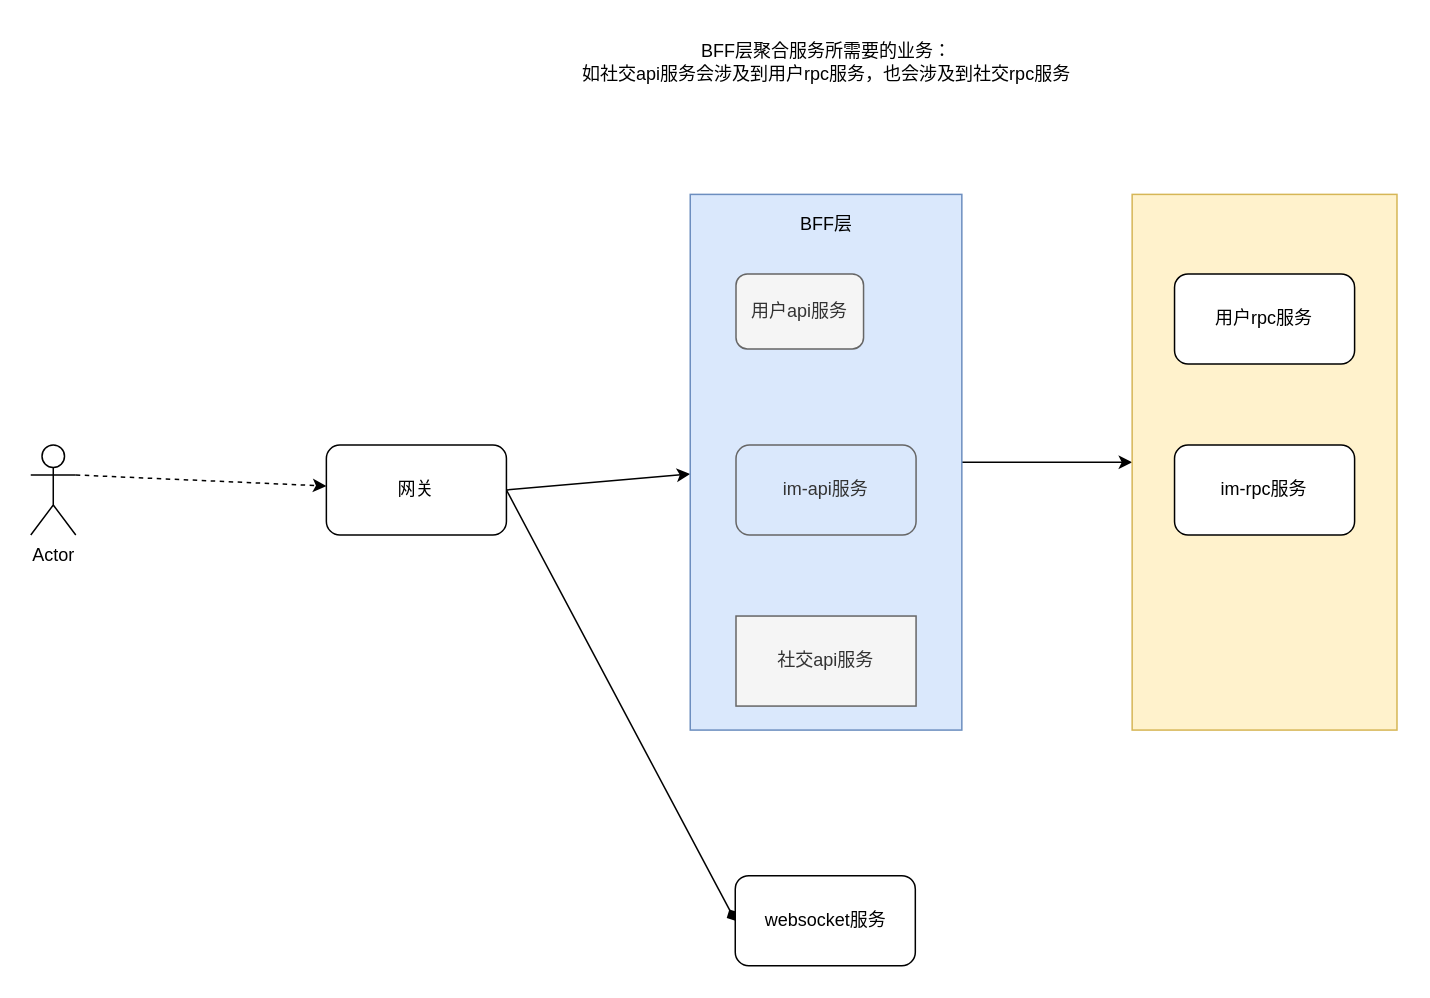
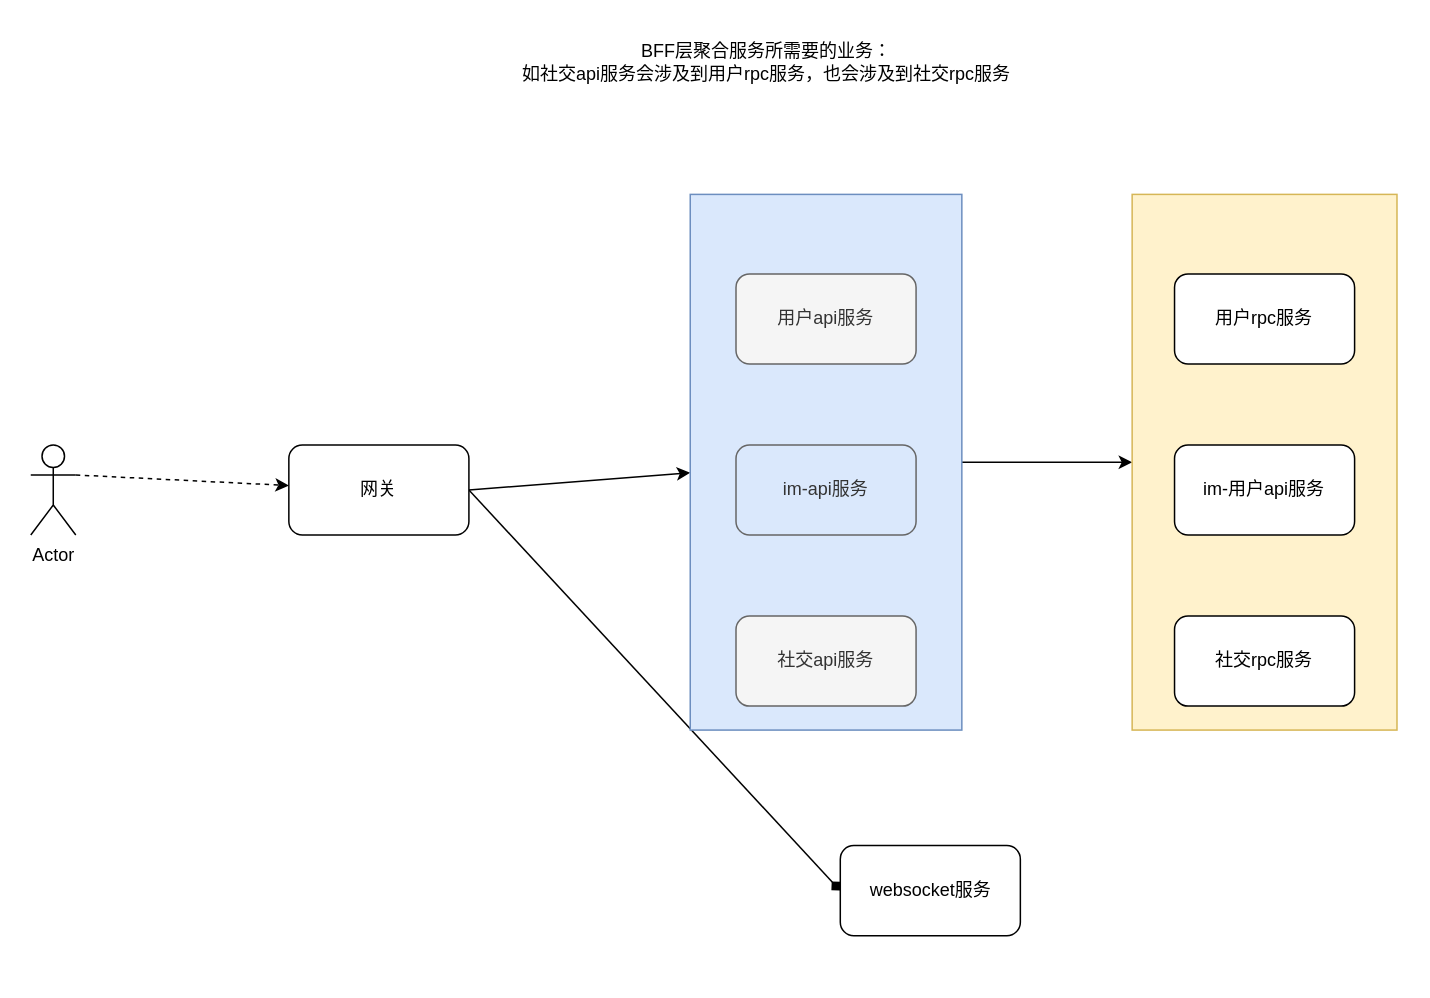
- <mxCell id="18" value="BFF层聚合服务所需要的业务：&lt;div&gt;如社交api服务会涉及到用户rpc服务，也会涉及到社交rpc服务&lt;/div&gt;" style="text;html=1;align=center;verticalAlign=middle;resizable=0;points=[];autosize=1;strokeColor=none;fillColor=none;" vertex="1" parent="1"><mxGeometry x="378" width="343" height="41" as="geometry" y="20" /></mxCell>
+ <mxCell id="18" value="BFF层聚合服务所需要的业务：&lt;div&gt;如社交api服务会涉及到用户rpc服务，也会涉及到社交rpc服务&lt;/div&gt;" style="text;html=1;align=center;verticalAlign=middle;resizable=0;points=[];autosize=1;strokeColor=none;fillColor=none;" vertex="1" parent="1"><mxGeometry x="338" y="20" width="343" height="41" as="geometry" /></mxCell>
- <mxCell id="13" value="BFF层" style="text;html=1;align=center;verticalAlign=middle;resizable=0;points=[];autosize=1;strokeColor=none;fillColor=none;" vertex="1" parent="1"><mxGeometry x="523" y="136" width="53" height="26" as="geometry" /></mxCell>
- <mxCell id="9" value="用户api服务" style="rounded=1;whiteSpace=wrap;html=1;fillColor=#f5f5f5;fontColor=#333333;strokeColor=#666666;" vertex="1" parent="1"><mxGeometry x="490" y="182" width="85" height="50" as="geometry" /></mxCell>
+ <mxCell id="9" value="用户api服务" style="rounded=1;whiteSpace=wrap;html=1;fillColor=#f5f5f5;fontColor=#333333;strokeColor=#666666;" vertex="1" parent="1"><mxGeometry x="490" y="182" width="120" height="60" as="geometry" /></mxCell>
- <mxCell id="6" value="网关" style="rounded=1;whiteSpace=wrap;html=1;" vertex="1" parent="1"><mxGeometry x="217" y="296" width="120" height="60" as="geometry" /></mxCell>
+ <mxCell id="6" value="网关" style="rounded=1;whiteSpace=wrap;html=1;" vertex="1" parent="1"><mxGeometry x="192" y="296" width="120" height="60" as="geometry" /></mxCell>
- <mxCell id="16" value="im-rpc服务" style="rounded=1;whiteSpace=wrap;html=1;" vertex="1" parent="1"><mxGeometry x="782.25" y="296" width="120" height="60" as="geometry" /></mxCell>
+ <mxCell id="16" value="im-用户api服务" style="rounded=1;whiteSpace=wrap;html=1;" vertex="1" parent="1"><mxGeometry x="782.25" y="296" width="120" height="60" as="geometry" /></mxCell>
- <mxCell id="11" value="社交api服务" style="whiteSpace=wrap;html=1;fillColor=#f5f5f5;fontColor=#333333;strokeColor=#666666;rounded=0;" vertex="1" parent="1"><mxGeometry x="490" y="410" width="120" height="60" as="geometry" /></mxCell>
+ <mxCell id="11" value="社交api服务" style="rounded=1;whiteSpace=wrap;html=1;fillColor=#f5f5f5;fontColor=#333333;strokeColor=#666666;" vertex="1" parent="1"><mxGeometry x="490" y="410" width="120" height="60" as="geometry" /></mxCell>
+ <mxCell id="17" value="社交rpc服务" style="rounded=1;whiteSpace=wrap;html=1;" vertex="1" parent="1"><mxGeometry x="782.25" y="410" width="120" height="60" as="geometry" /></mxCell>
- <mxCell id="12" value="websocket服务" style="rounded=1;whiteSpace=wrap;html=1;" vertex="1" parent="1"><mxGeometry x="489.5" y="583" width="120" height="60" as="geometry" /></mxCell>
+ <mxCell id="12" value="websocket服务" style="rounded=1;whiteSpace=wrap;html=1;" vertex="1" parent="1"><mxGeometry x="559.5" y="563" width="120" height="60" as="geometry" /></mxCell>
